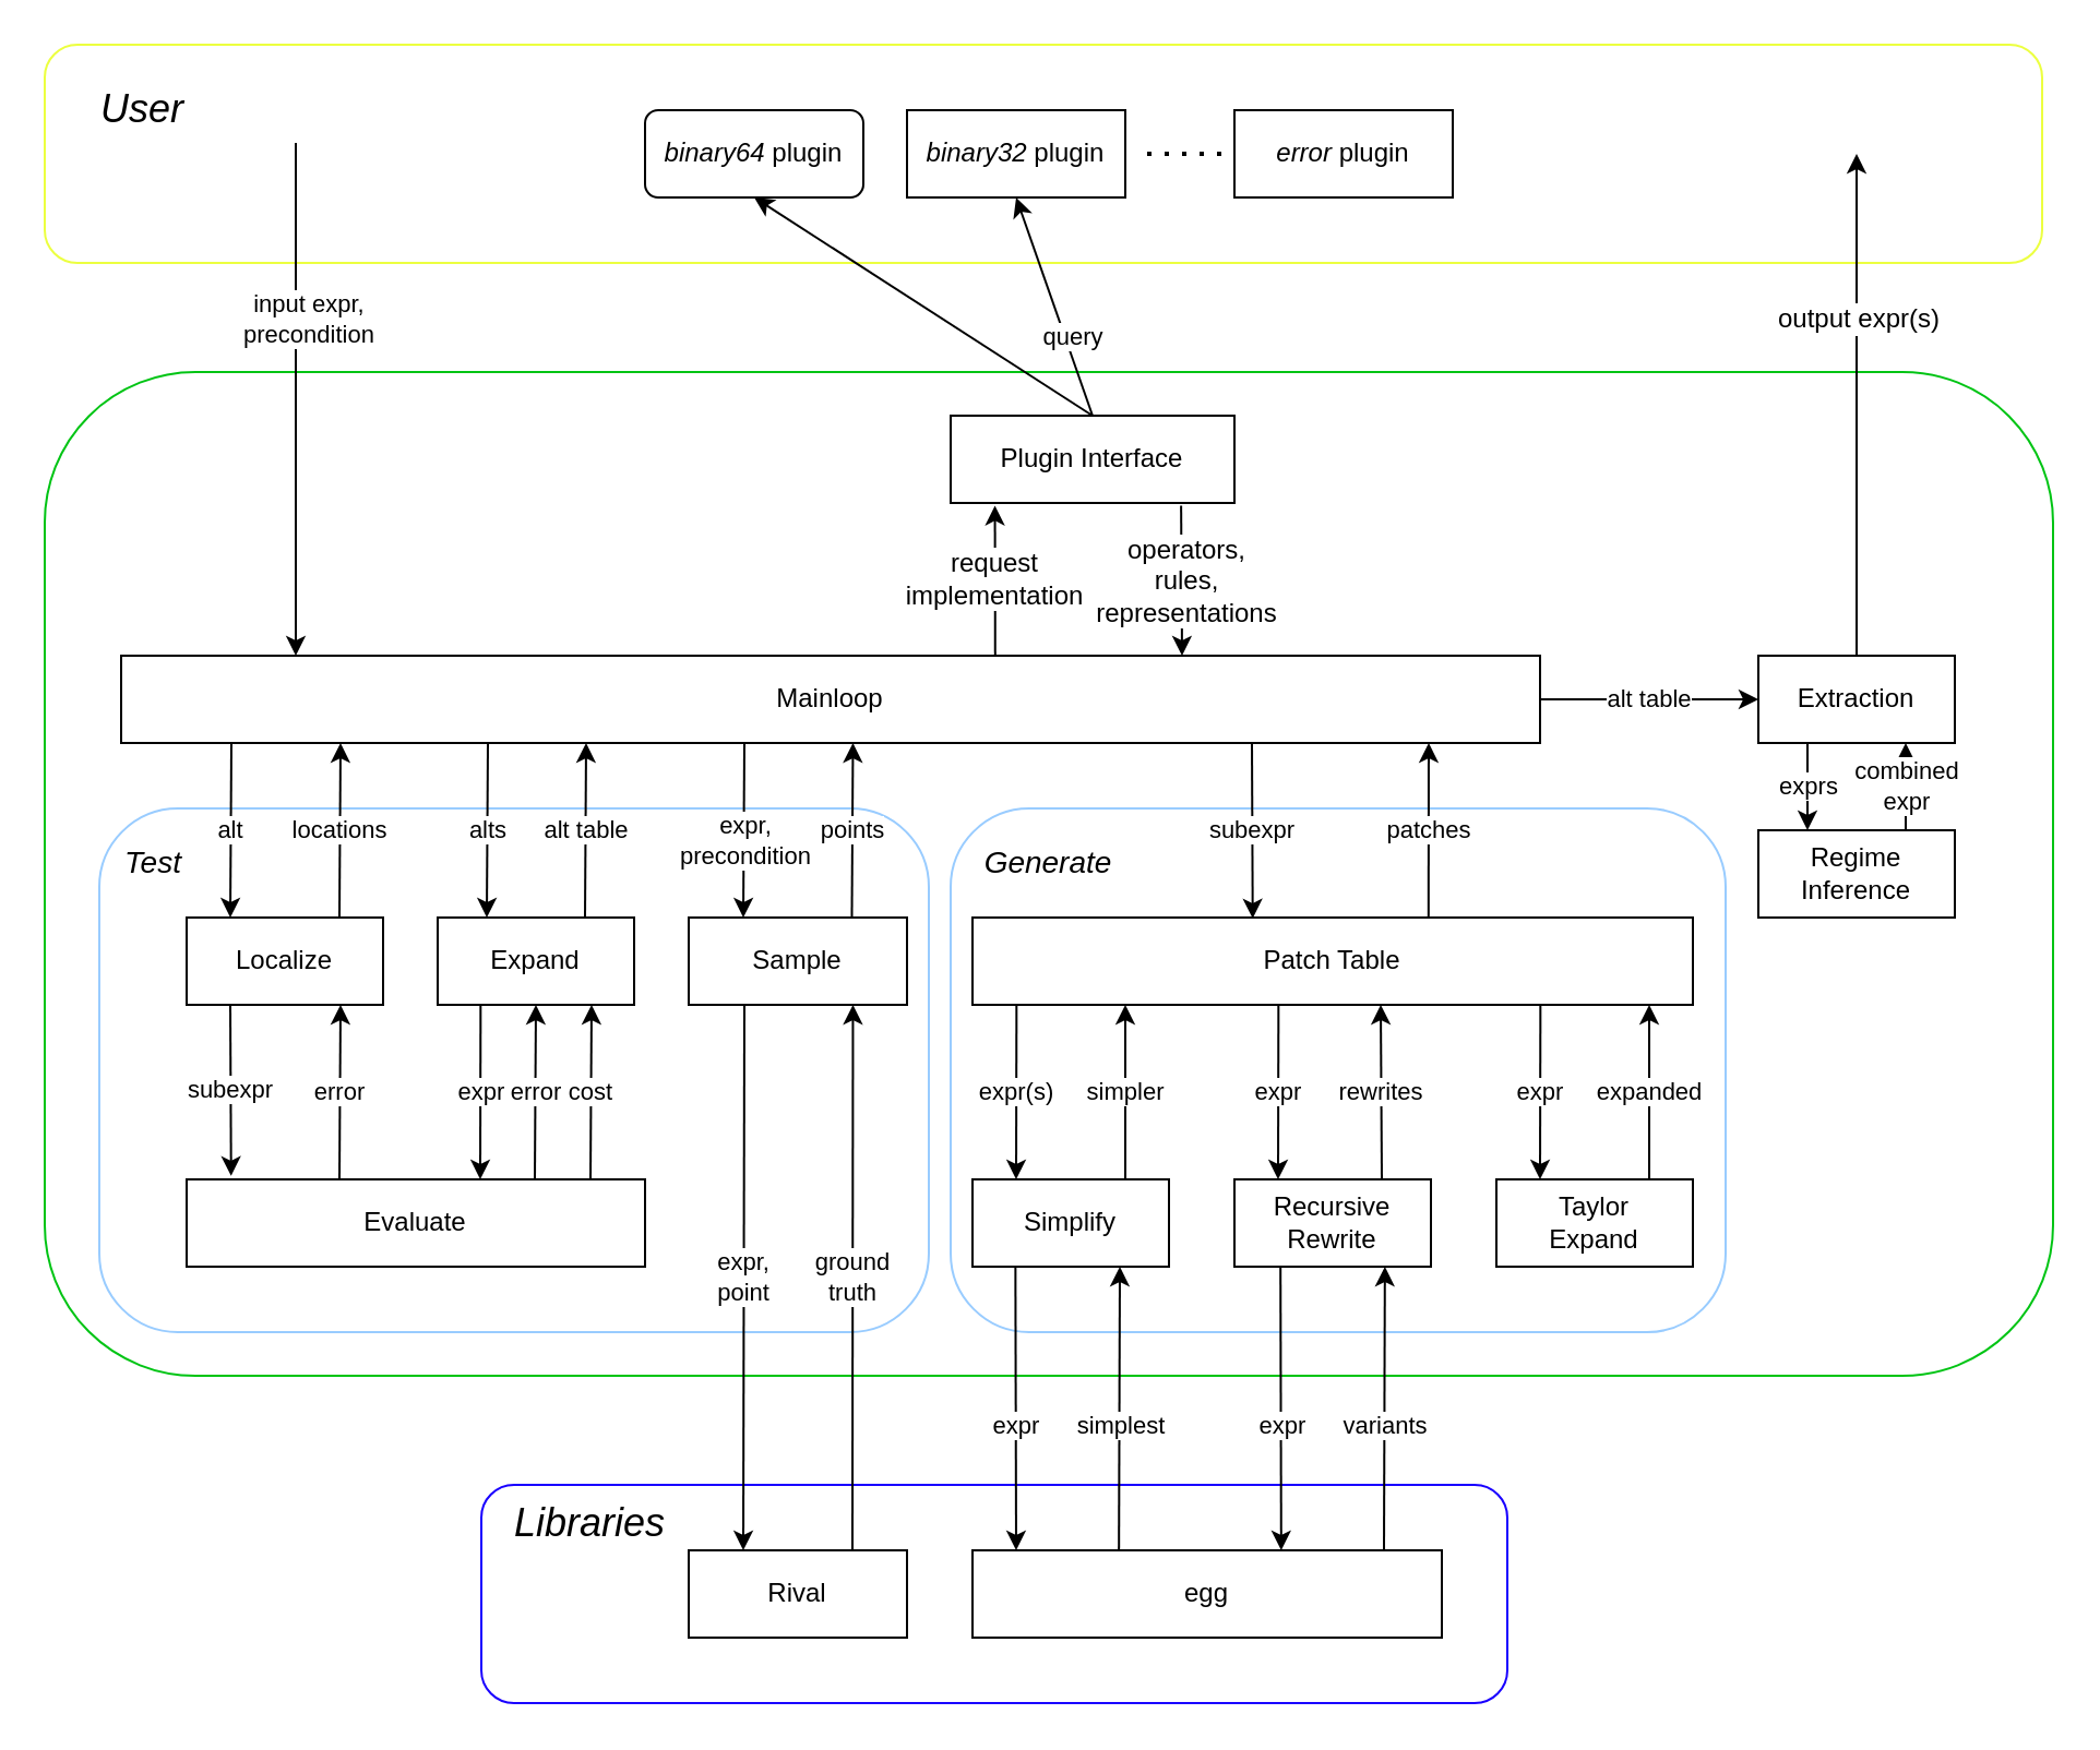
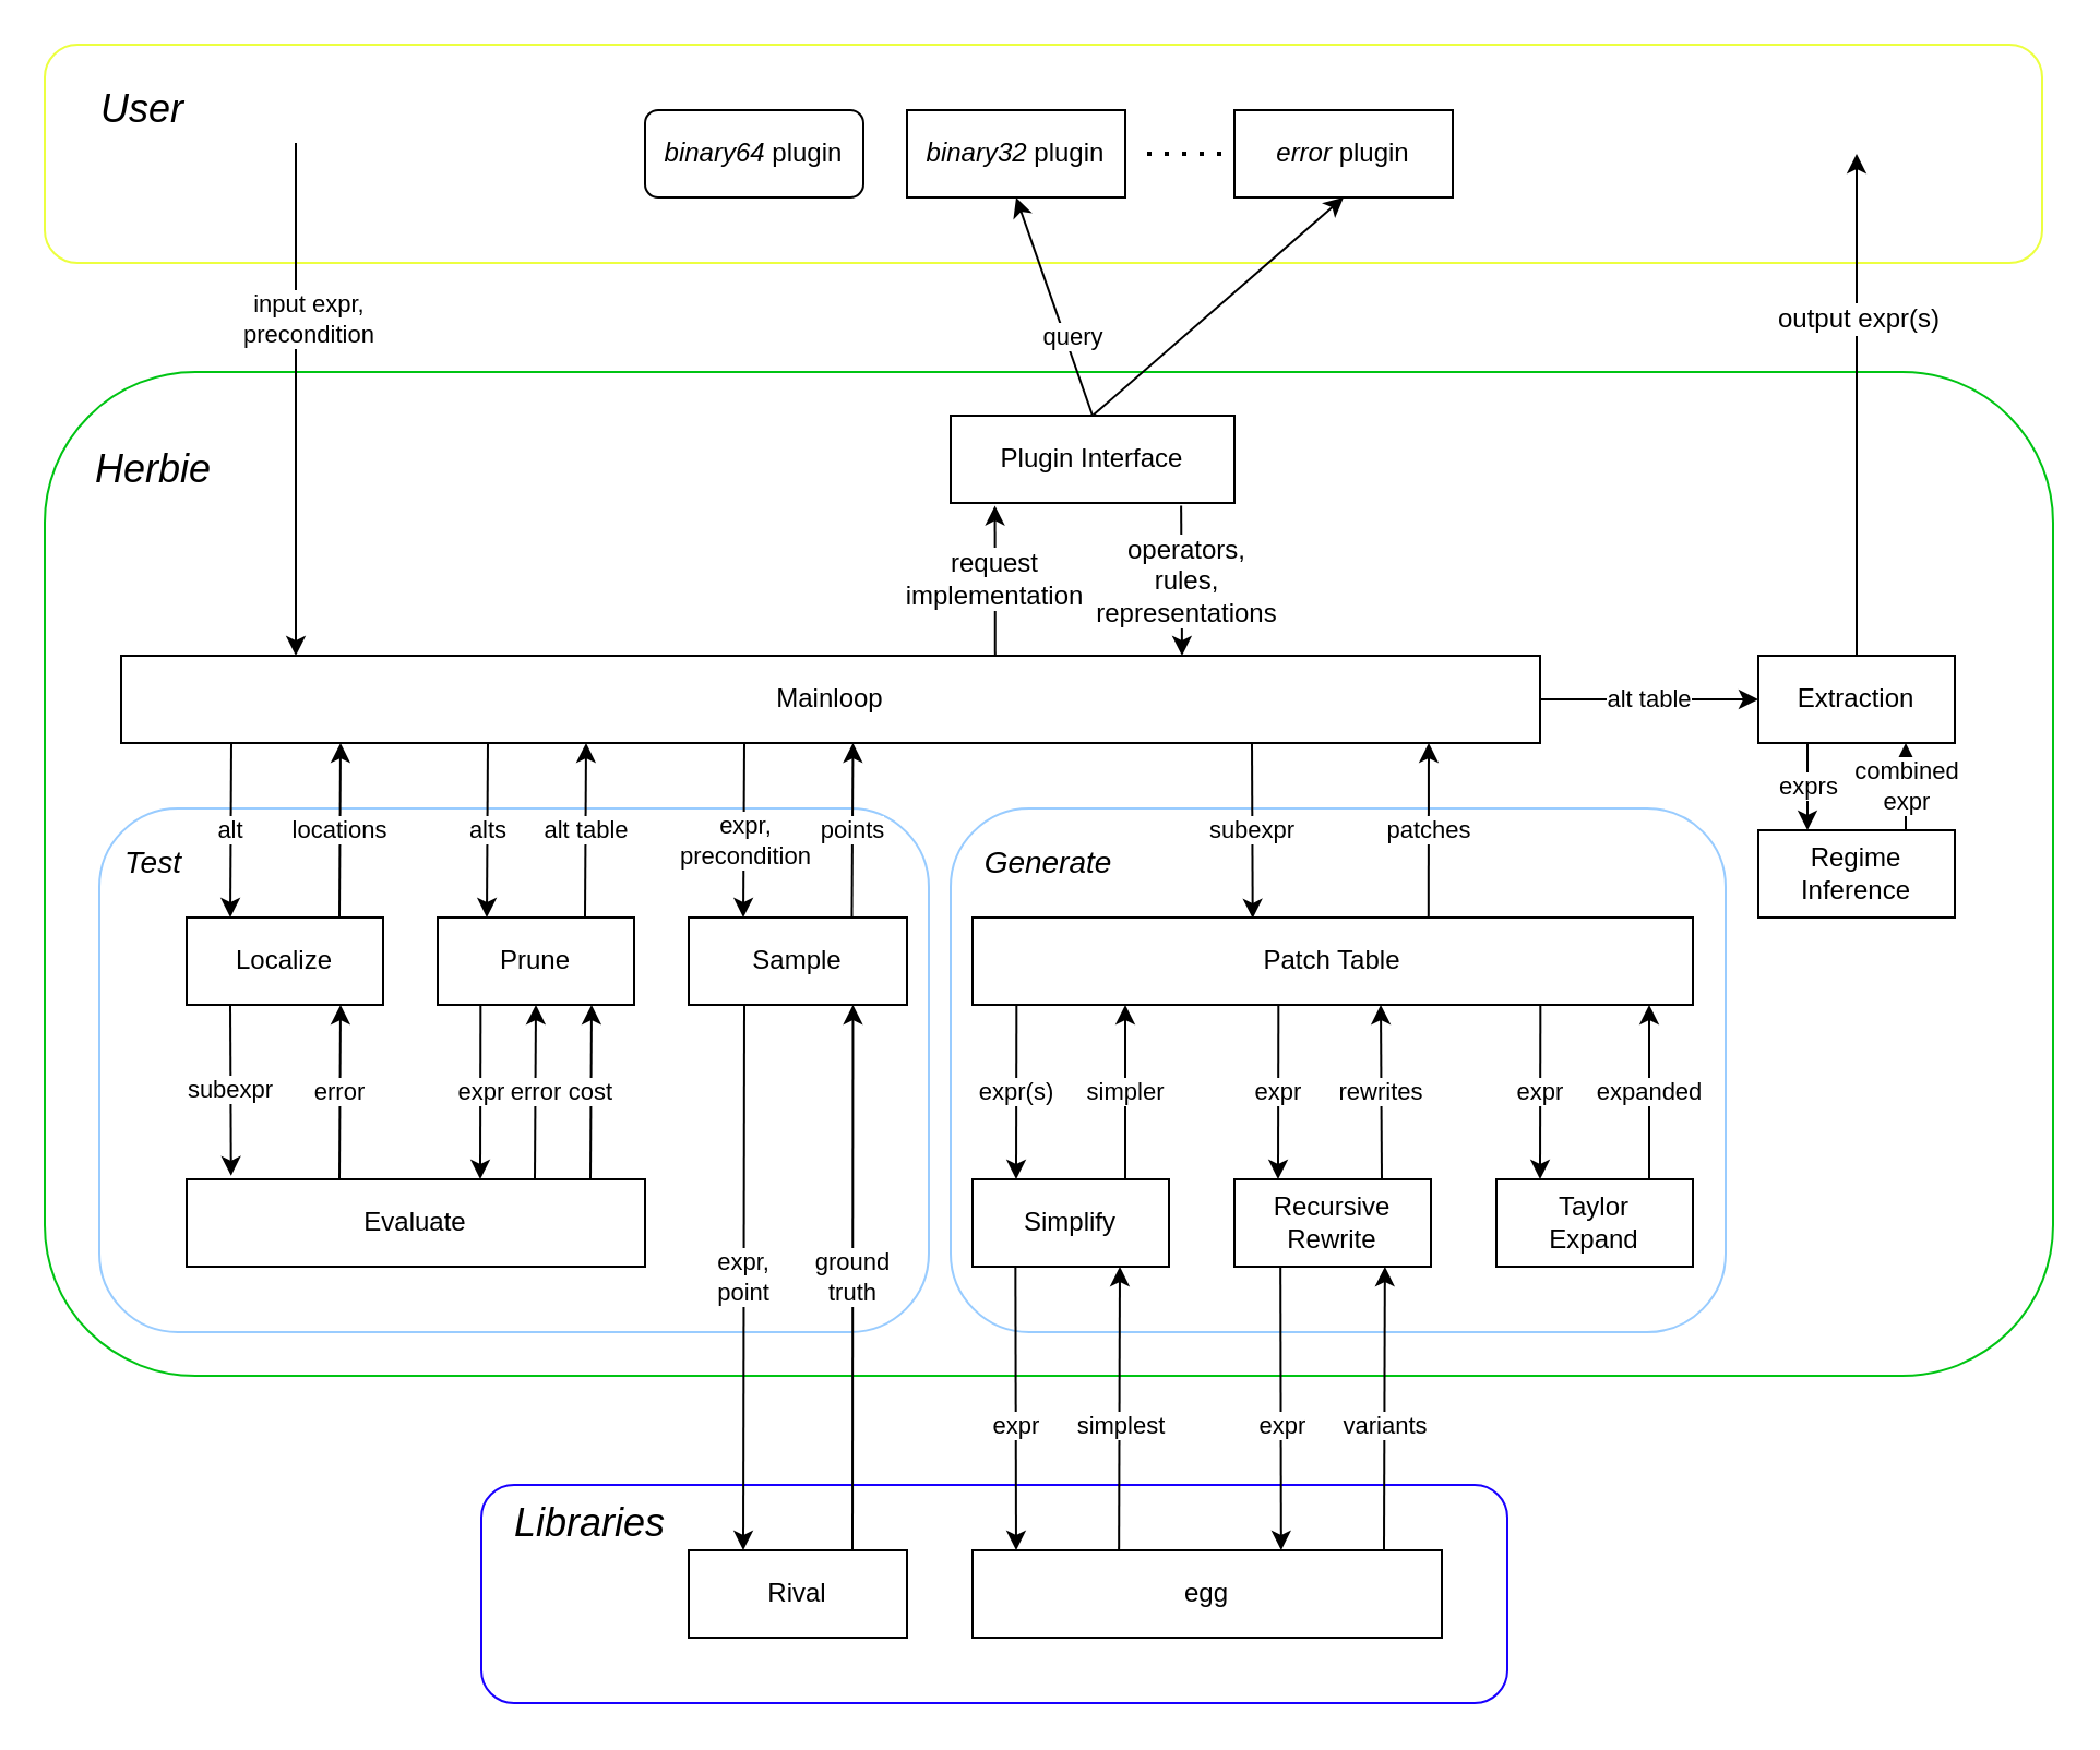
- <mxCell id="36" value="" style="endArrow=classic;html=1;rounded=0;fontSize=12;entryX=0.5;entryY=1;entryDx=0;entryDy=0;exitX=0.5;exitY=0;exitDx=0;exitDy=0;" parent="1" source="16" target="15" edge="1"><mxGeometry width="50" height="50" relative="1" as="geometry"><mxPoint x="455" y="180" as="sourcePoint" /><mxPoint x="505" y="130" as="targetPoint" /></mxGeometry></mxCell>
+ <mxCell id="39" value="" style="endArrow=classic;html=1;rounded=0;fontSize=12;entryX=0.5;entryY=1;entryDx=0;entryDy=0;exitX=0.5;exitY=0;exitDx=0;exitDy=0;" parent="1" source="16" target="18" edge="1"><mxGeometry width="50" height="50" relative="1" as="geometry"><mxPoint x="550" y="180" as="sourcePoint" /><mxPoint x="530" y="100" as="targetPoint" /></mxGeometry></mxCell>
+ <mxCell id="27" value="&lt;font style=&quot;font-size: 18px&quot;&gt;Herbie&lt;/font&gt;" style="text;html=1;strokeColor=none;fillColor=none;align=center;verticalAlign=middle;whiteSpace=wrap;rounded=0;fontSize=14;fontStyle=2" parent="1" vertex="1"><mxGeometry x="40" y="200" width="60" height="30" as="geometry" /></mxCell>
- <mxCell id="40" value="Expand" style="rounded=0;whiteSpace=wrap;html=1;" parent="1" vertex="1"><mxGeometry x="200" y="420" width="90" height="40" as="geometry" /></mxCell>
+ <mxCell id="40" value="Prune" style="rounded=0;whiteSpace=wrap;html=1;" parent="1" vertex="1"><mxGeometry x="200" y="420" width="90" height="40" as="geometry" /></mxCell>
